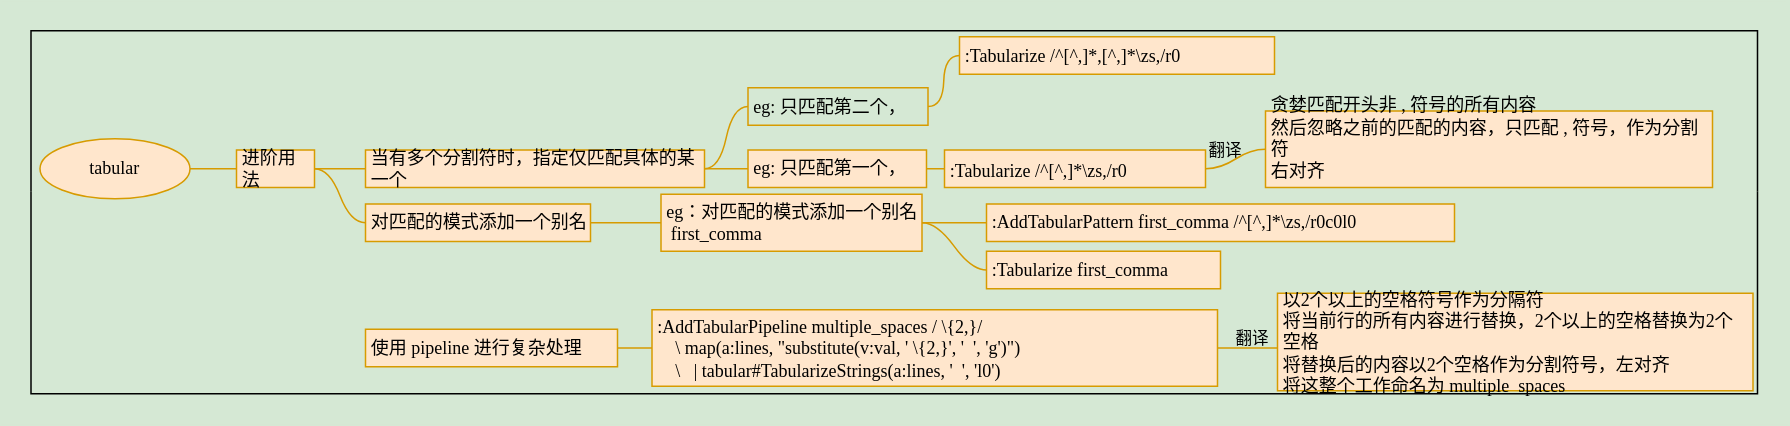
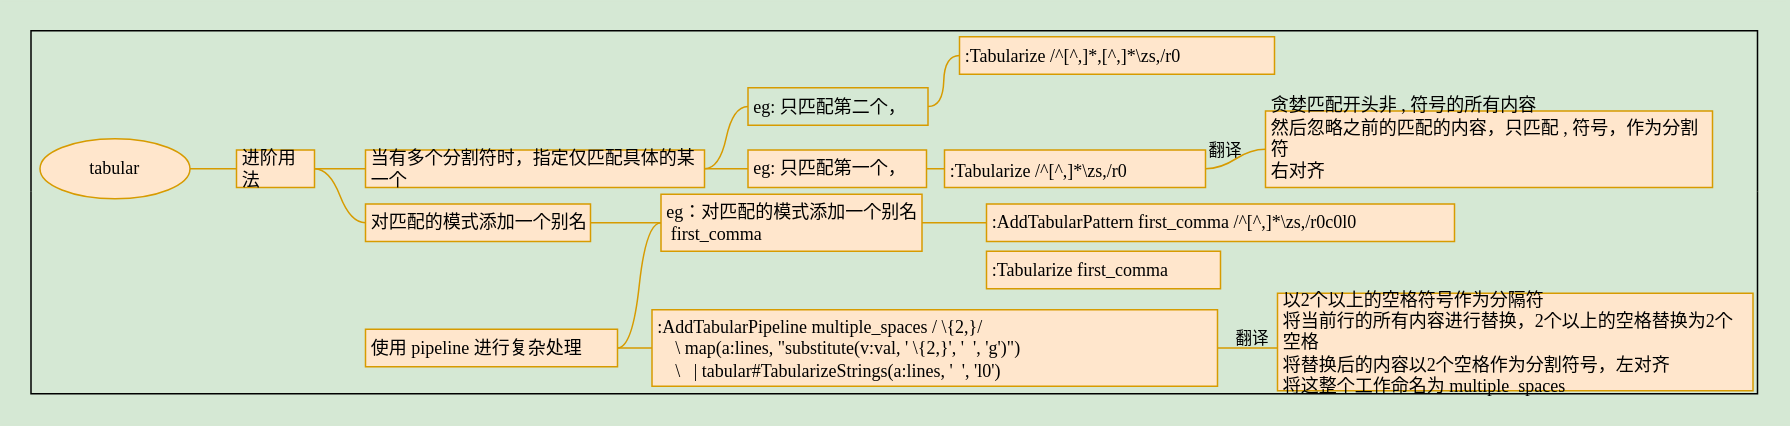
- <mxCell id="16" value="" style="edgeStyle=entityRelationEdgeStyle;startArrow=none;endArrow=none;segment=10;curved=1;rounded=0;fontFamily=mono;fontColor=#000000;fillColor=#ffe6cc;strokeColor=#d79b00;align=left;" parent="2" source="13" target="17" edge="1"><mxGeometry relative="1" as="geometry"><mxPoint x="686.0" y="155.5" as="sourcePoint" /></mxGeometry></mxCell>
+ <mxCell id="16" value="" style="edgeStyle=entityRelationEdgeStyle;startArrow=none;endArrow=none;segment=10;curved=1;rounded=0;fontFamily=mono;fontColor=#000000;fillColor=#ffe6cc;strokeColor=#d79b00;align=left;" parent="2" source="13" target="18" edge="1"><mxGeometry relative="1" as="geometry"><mxPoint x="686.0" y="155.5" as="sourcePoint" /></mxGeometry></mxCell>
